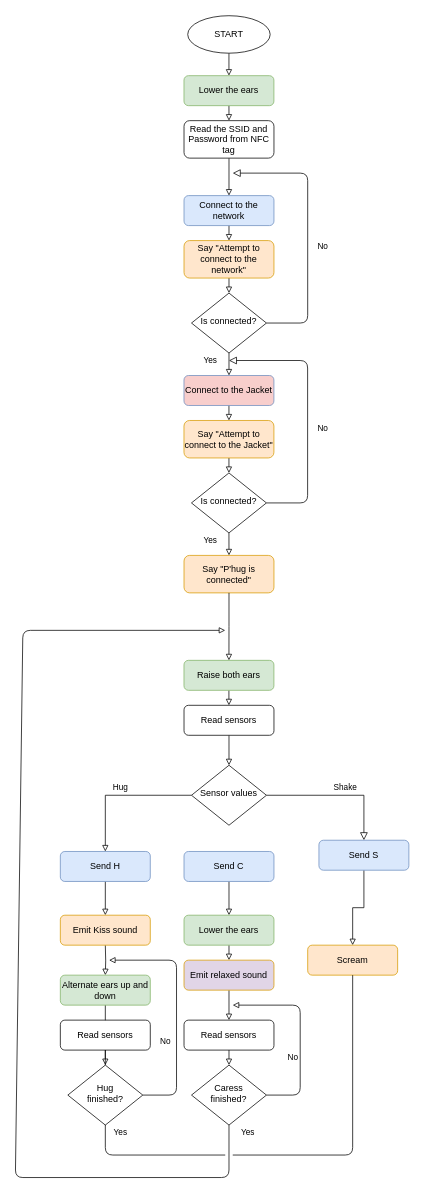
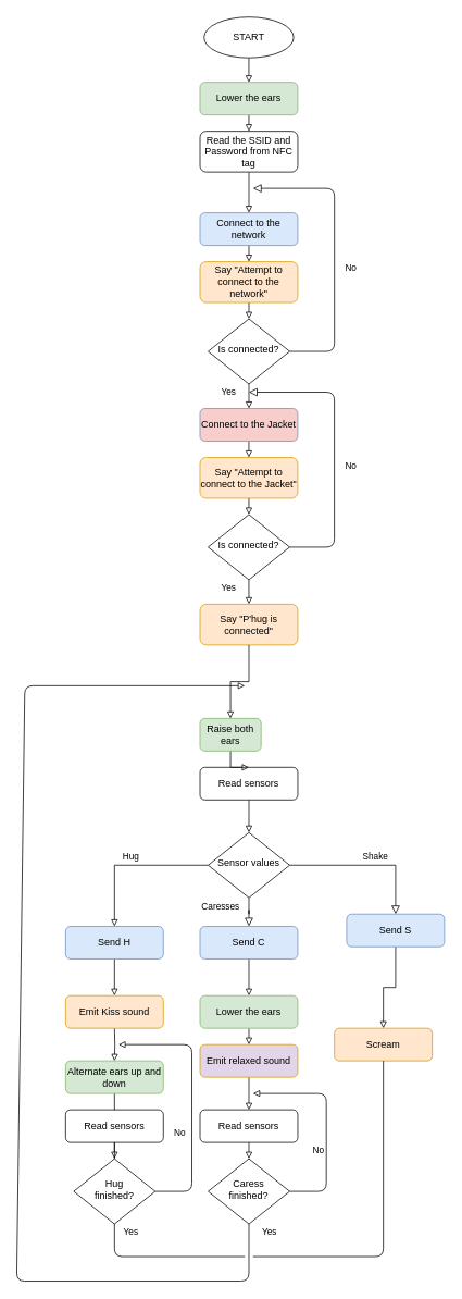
- <mxCell id="43" value="Raise both ears" style="rounded=1;whiteSpace=wrap;html=1;fontSize=12;glass=0;strokeWidth=1;shadow=0;fillColor=#d5e8d4;strokeColor=#82b366;" parent="1" vertex="1"><mxGeometry x="244.94" y="880" width="120" height="40" as="geometry" /></mxCell>
+ <mxCell id="43" value="Raise both ears" style="rounded=1;whiteSpace=wrap;html=1;fontSize=12;glass=0;strokeWidth=1;shadow=0;fillColor=#d5e8d4;strokeColor=#82b366;" parent="1" vertex="1"><mxGeometry x="244.94" y="880" width="75" height="40" as="geometry" /></mxCell>
+ <mxCell id="5" value="Caresses" style="rounded=0;html=1;jettySize=auto;orthogonalLoop=1;fontSize=11;endArrow=block;endFill=0;endSize=8;strokeWidth=1;shadow=0;labelBackgroundColor=none;edgeStyle=orthogonalEdgeStyle;" parent="1" source="8" target="10" edge="1"><mxGeometry x="-0.554" y="-35" relative="1" as="geometry"><mxPoint y="1" as="offset" /></mxGeometry></mxCell>
